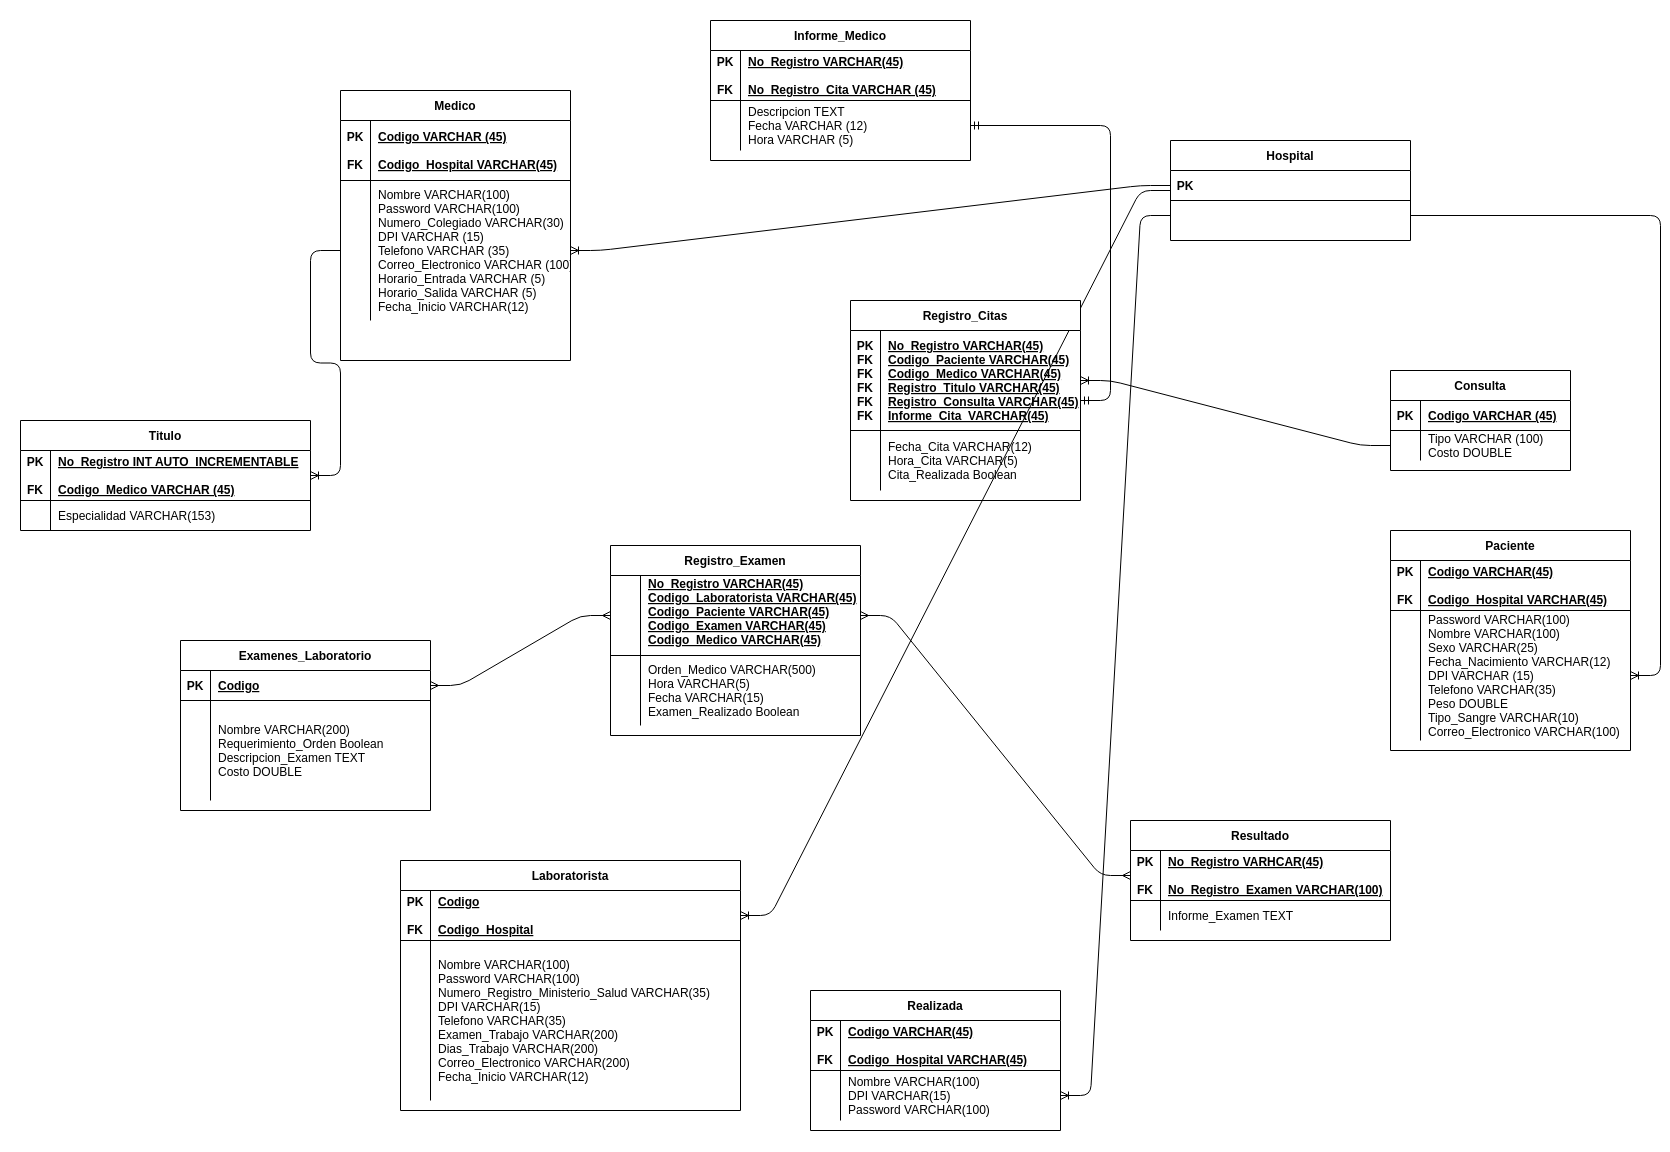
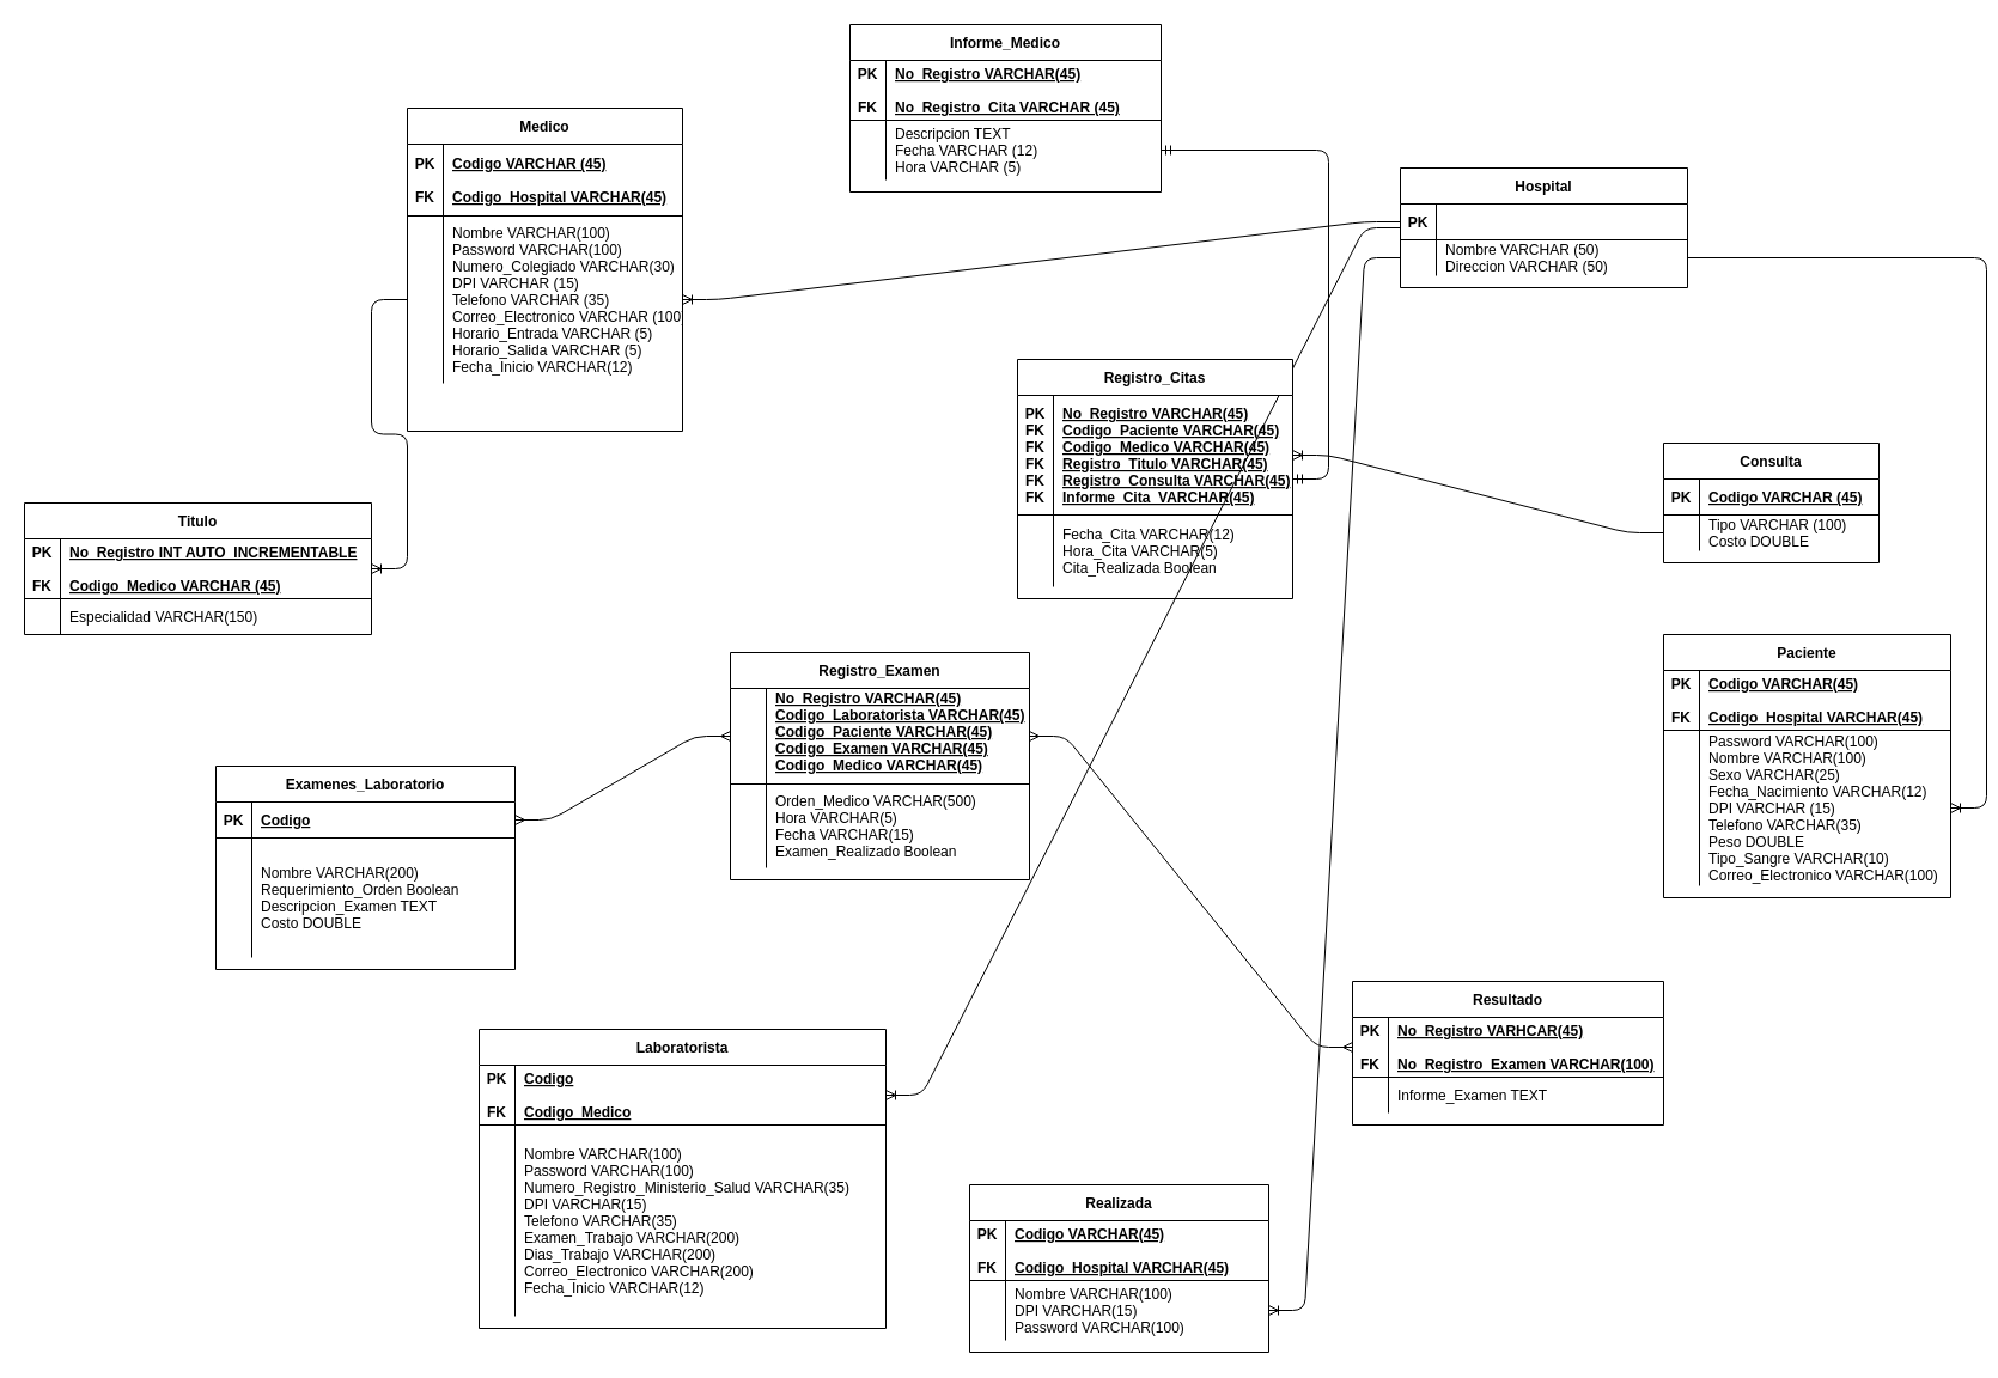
+ <mxCell id="22" value="Nombre VARCHAR (50)&#10;Direccion VARCHAR (50)" style="shape=partialRectangle;connectable=0;fillColor=none;top=0;left=0;bottom=0;right=0;align=left;spacingLeft=6;overflow=hidden;" parent="20" vertex="1"><mxGeometry x="30" width="210" height="30" as="geometry" /></mxCell>
- <mxCell id="9" value="Especialidad VARCHAR(153)" style="shape=partialRectangle;connectable=0;fillColor=none;top=0;left=0;bottom=0;right=0;align=left;spacingLeft=6;overflow=hidden;" parent="7" vertex="1"><mxGeometry x="30" width="260" height="30" as="geometry" /></mxCell>
+ <mxCell id="9" value="Especialidad VARCHAR(150)" style="shape=partialRectangle;connectable=0;fillColor=none;top=0;left=0;bottom=0;right=0;align=left;spacingLeft=6;overflow=hidden;" parent="7" vertex="1"><mxGeometry x="30" width="260" height="30" as="geometry" /></mxCell>
- <mxCell id="61" value="Codigo&#10;&#10;Codigo_Hospital" style="shape=partialRectangle;connectable=0;fillColor=none;top=0;left=0;bottom=0;right=0;align=left;spacingLeft=6;fontStyle=5;overflow=hidden;" parent="59" vertex="1"><mxGeometry x="30" width="310" height="50" as="geometry" /></mxCell>
+ <mxCell id="61" value="Codigo&#10;&#10;Codigo_Medico" style="shape=partialRectangle;connectable=0;fillColor=none;top=0;left=0;bottom=0;right=0;align=left;spacingLeft=6;fontStyle=5;overflow=hidden;" parent="59" vertex="1"><mxGeometry x="30" width="310" height="50" as="geometry" /></mxCell>
